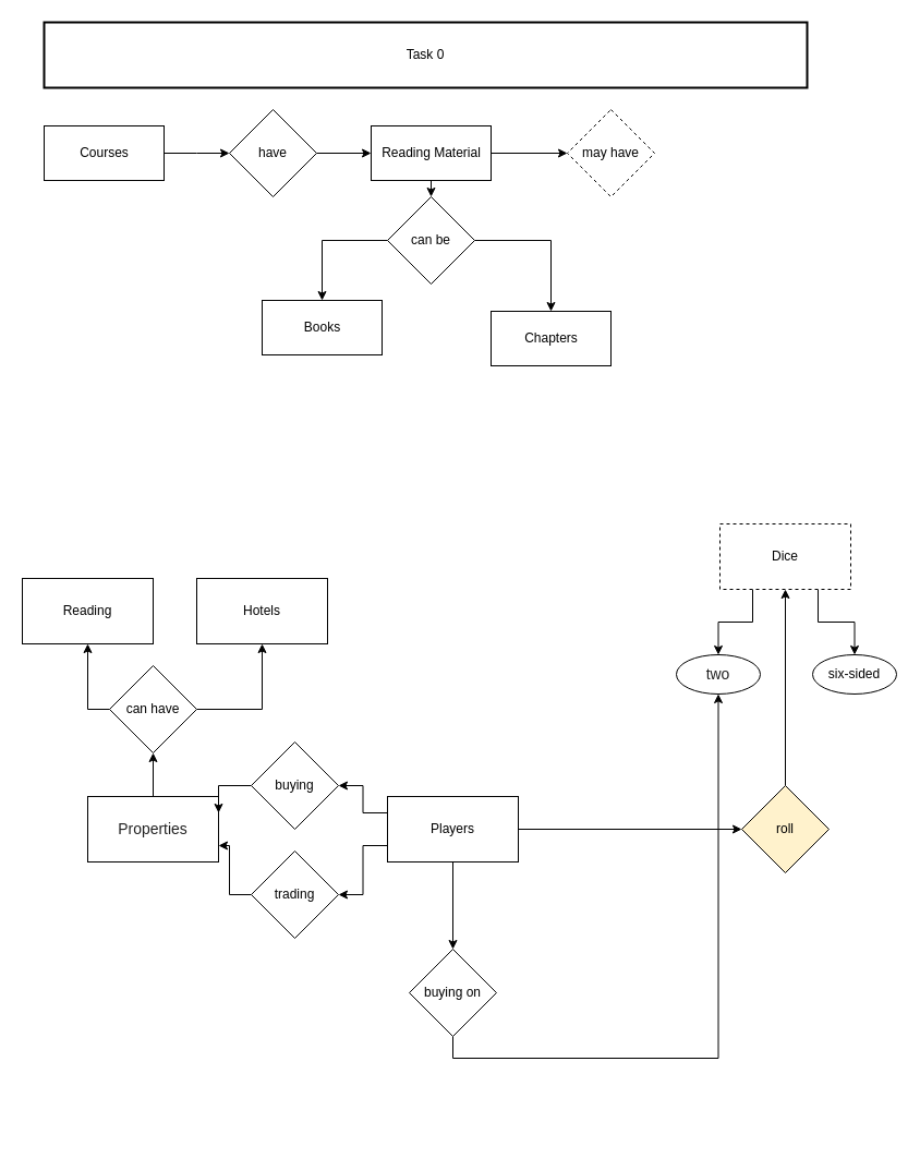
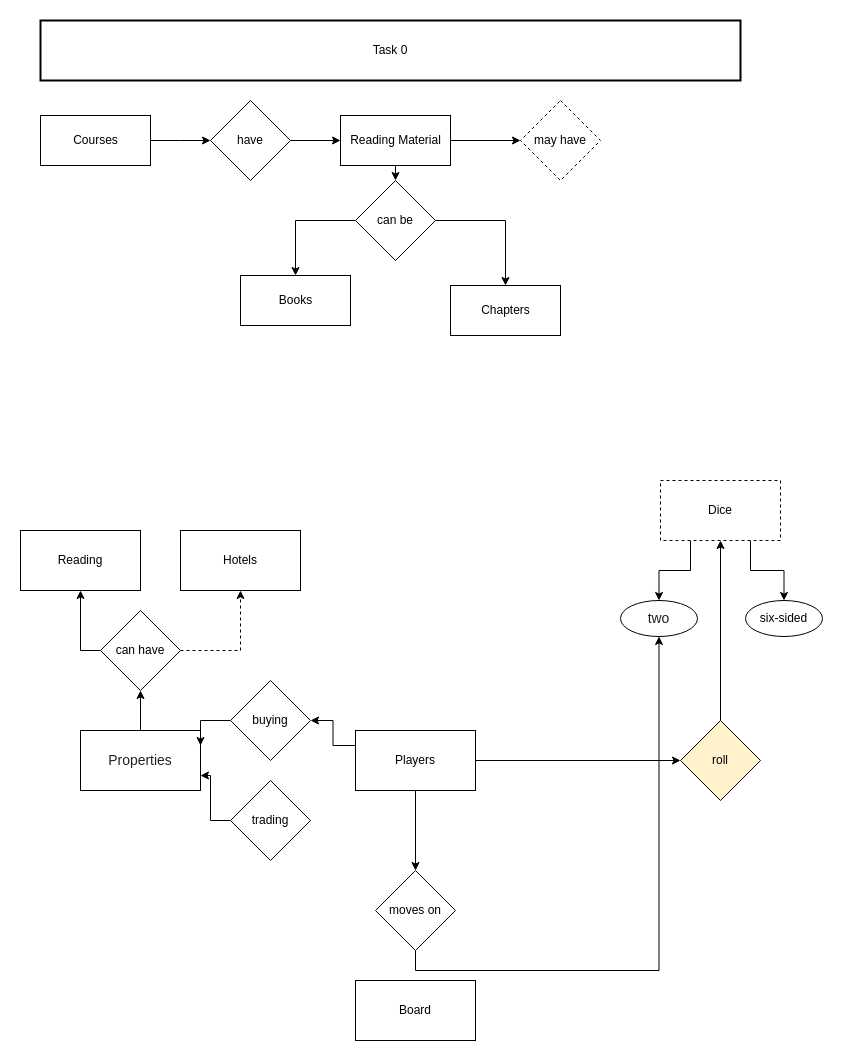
- <mxCell id="39" parent="1" target="43" edge="1" style="edgeStyle=orthogonalEdgeStyle;rounded=0;orthogonalLoop=1;jettySize=auto;html=1;exitX=1;exitY=0.5;exitDx=0;exitDy=0;entryX=0.5;entryY=1;entryDx=0;entryDy=0;" source="41"><mxGeometry as="geometry" relative="1" /></mxCell>
+ <mxCell id="39" parent="1" target="43" edge="1" style="edgeStyle=orthogonalEdgeStyle;rounded=0;orthogonalLoop=1;jettySize=auto;html=1;exitX=1;exitY=0.5;exitDx=0;exitDy=0;entryX=0.5;entryY=1;entryDx=0;entryDy=0;dashed=1;" source="41"><mxGeometry as="geometry" relative="1" /></mxCell>
- <mxCell id="20" parent="1" target="36" edge="1" style="edgeStyle=orthogonalEdgeStyle;rounded=0;orthogonalLoop=1;jettySize=auto;html=1;exitX=0;exitY=0.75;exitDx=0;exitDy=0;entryX=1;entryY=0.5;entryDx=0;entryDy=0;" source="22"><mxGeometry as="geometry" relative="1" /></mxCell>
- <mxCell id="31" value="buying on" parent="1" style="rhombus;whiteSpace=wrap;html=1;" vertex="1"><mxGeometry as="geometry" y="870" x="375" height="80" width="80" /></mxCell>
+ <mxCell id="31" value="moves on" parent="1" style="rhombus;whiteSpace=wrap;html=1;" vertex="1"><mxGeometry as="geometry" y="870" x="375" height="80" width="80" /></mxCell>
+ <mxCell id="32" value="Board" parent="1" style="rounded=0;whiteSpace=wrap;html=1;strokeWidth=1;" vertex="1"><mxGeometry as="geometry" y="980" x="355" height="60" width="120" /></mxCell>
